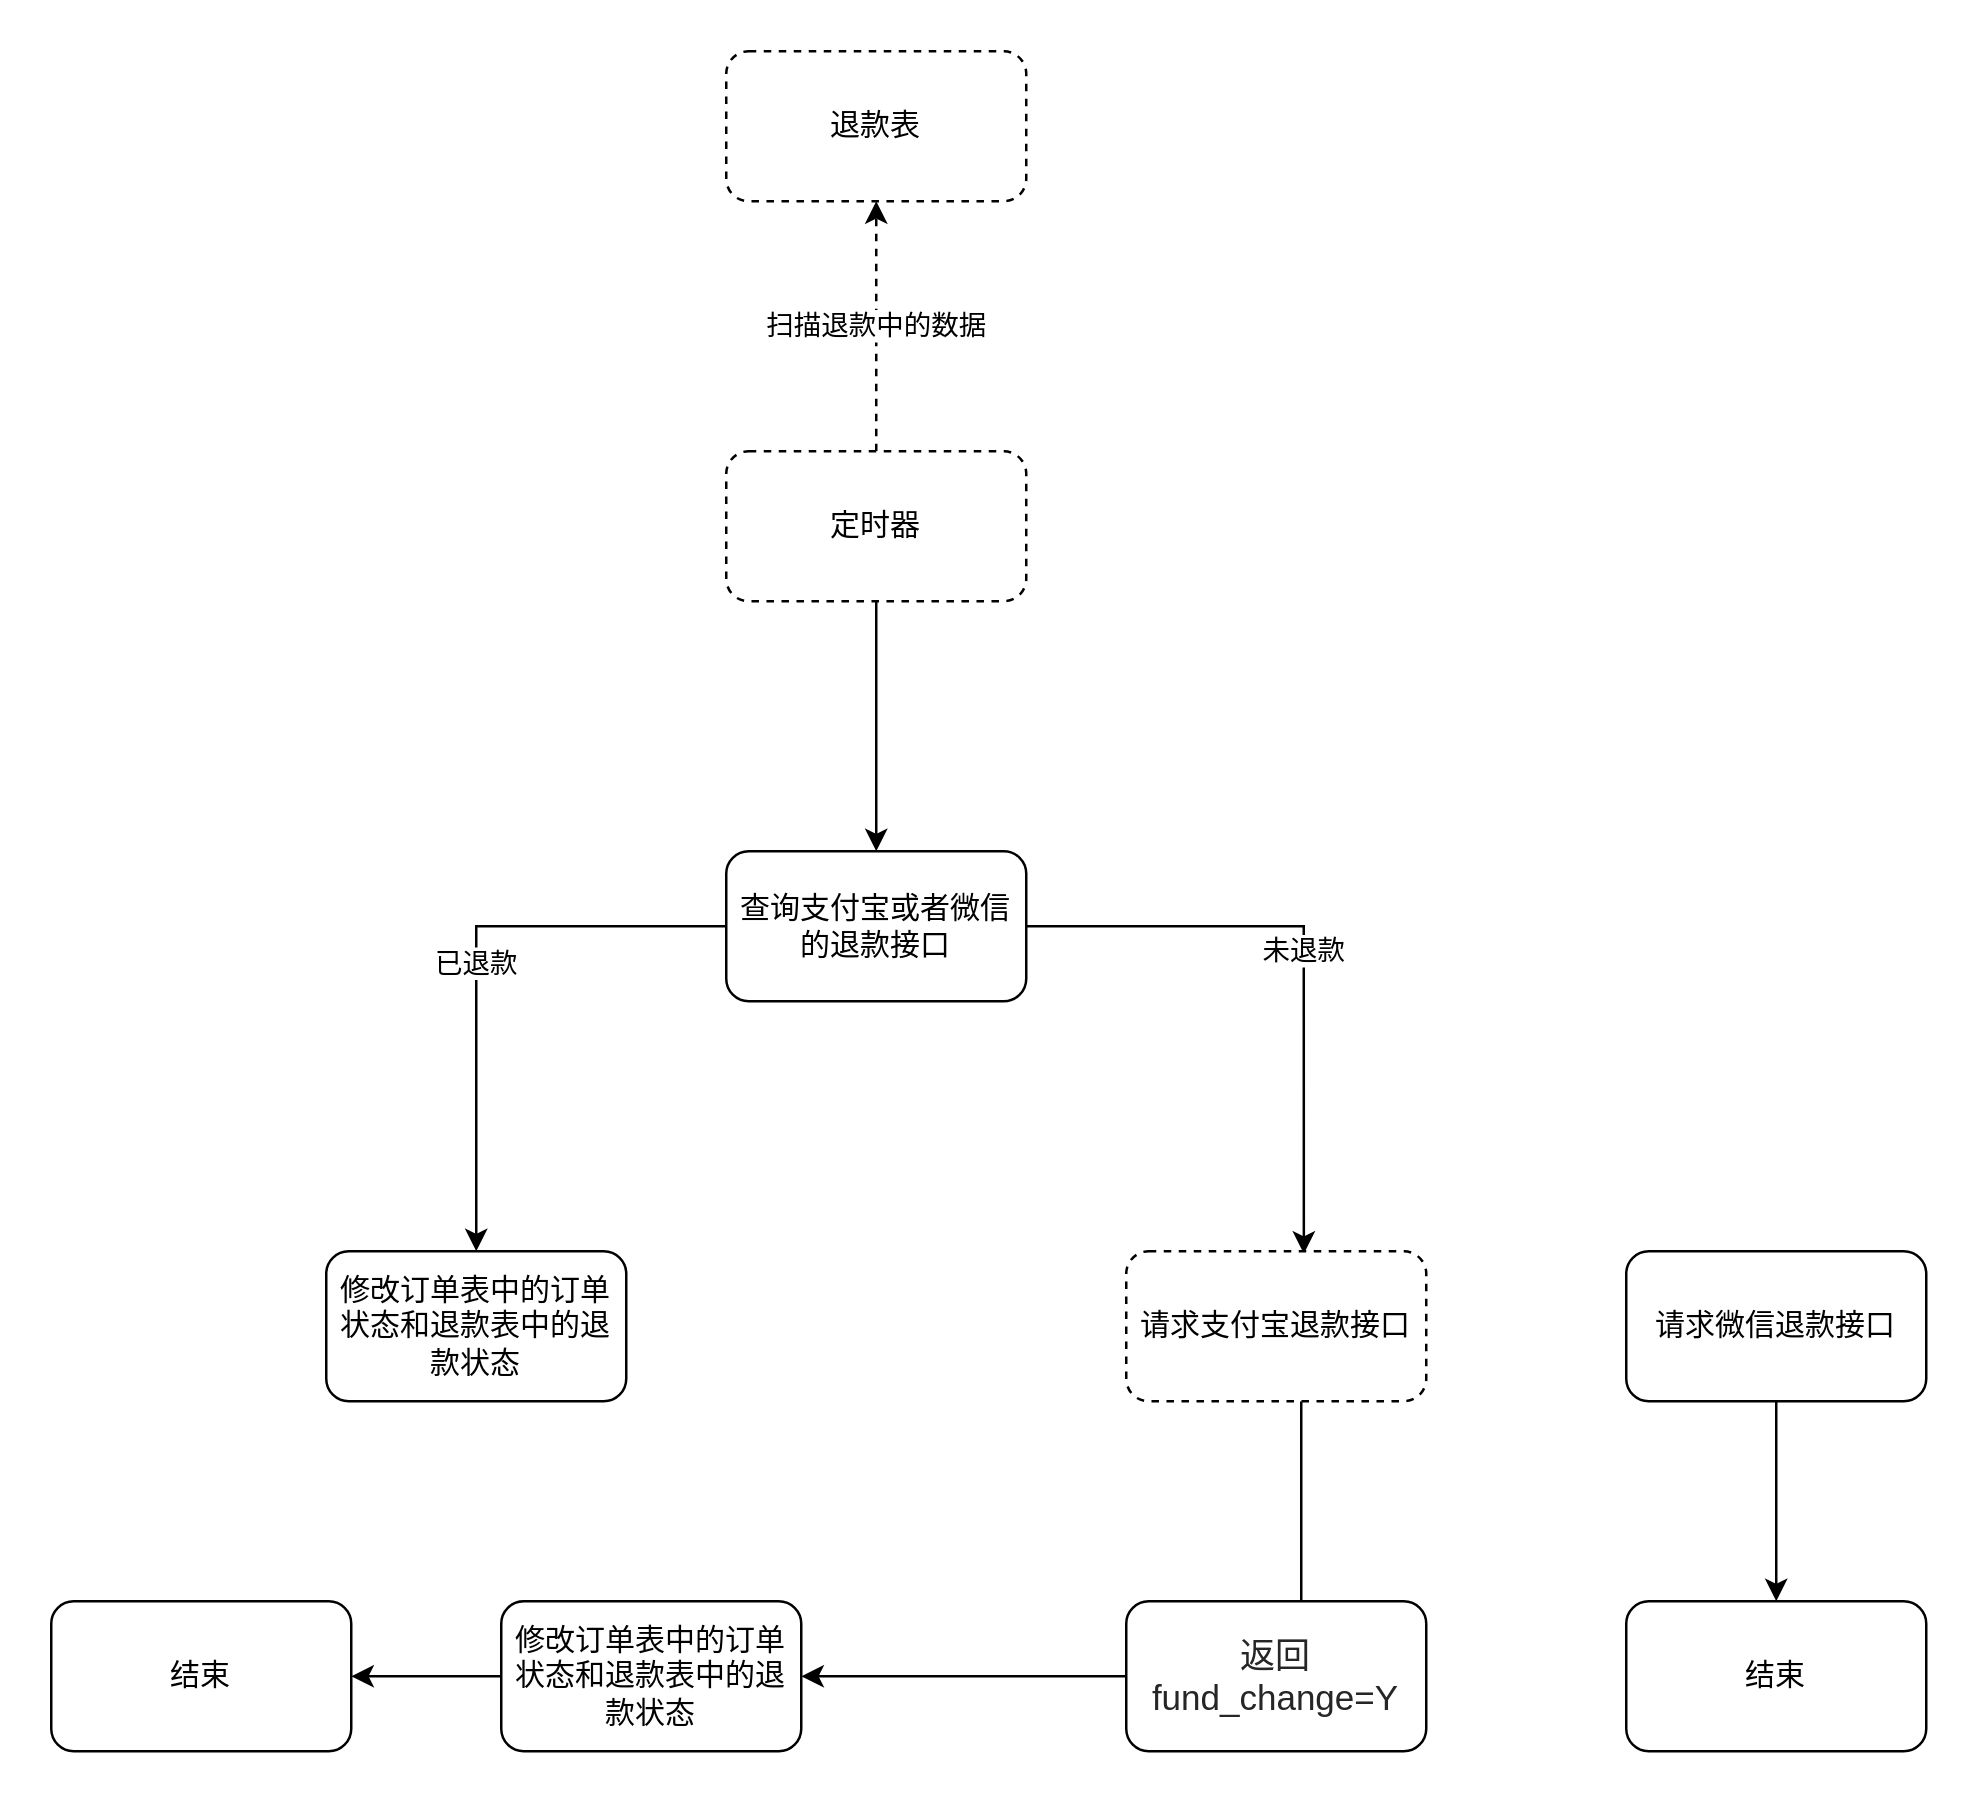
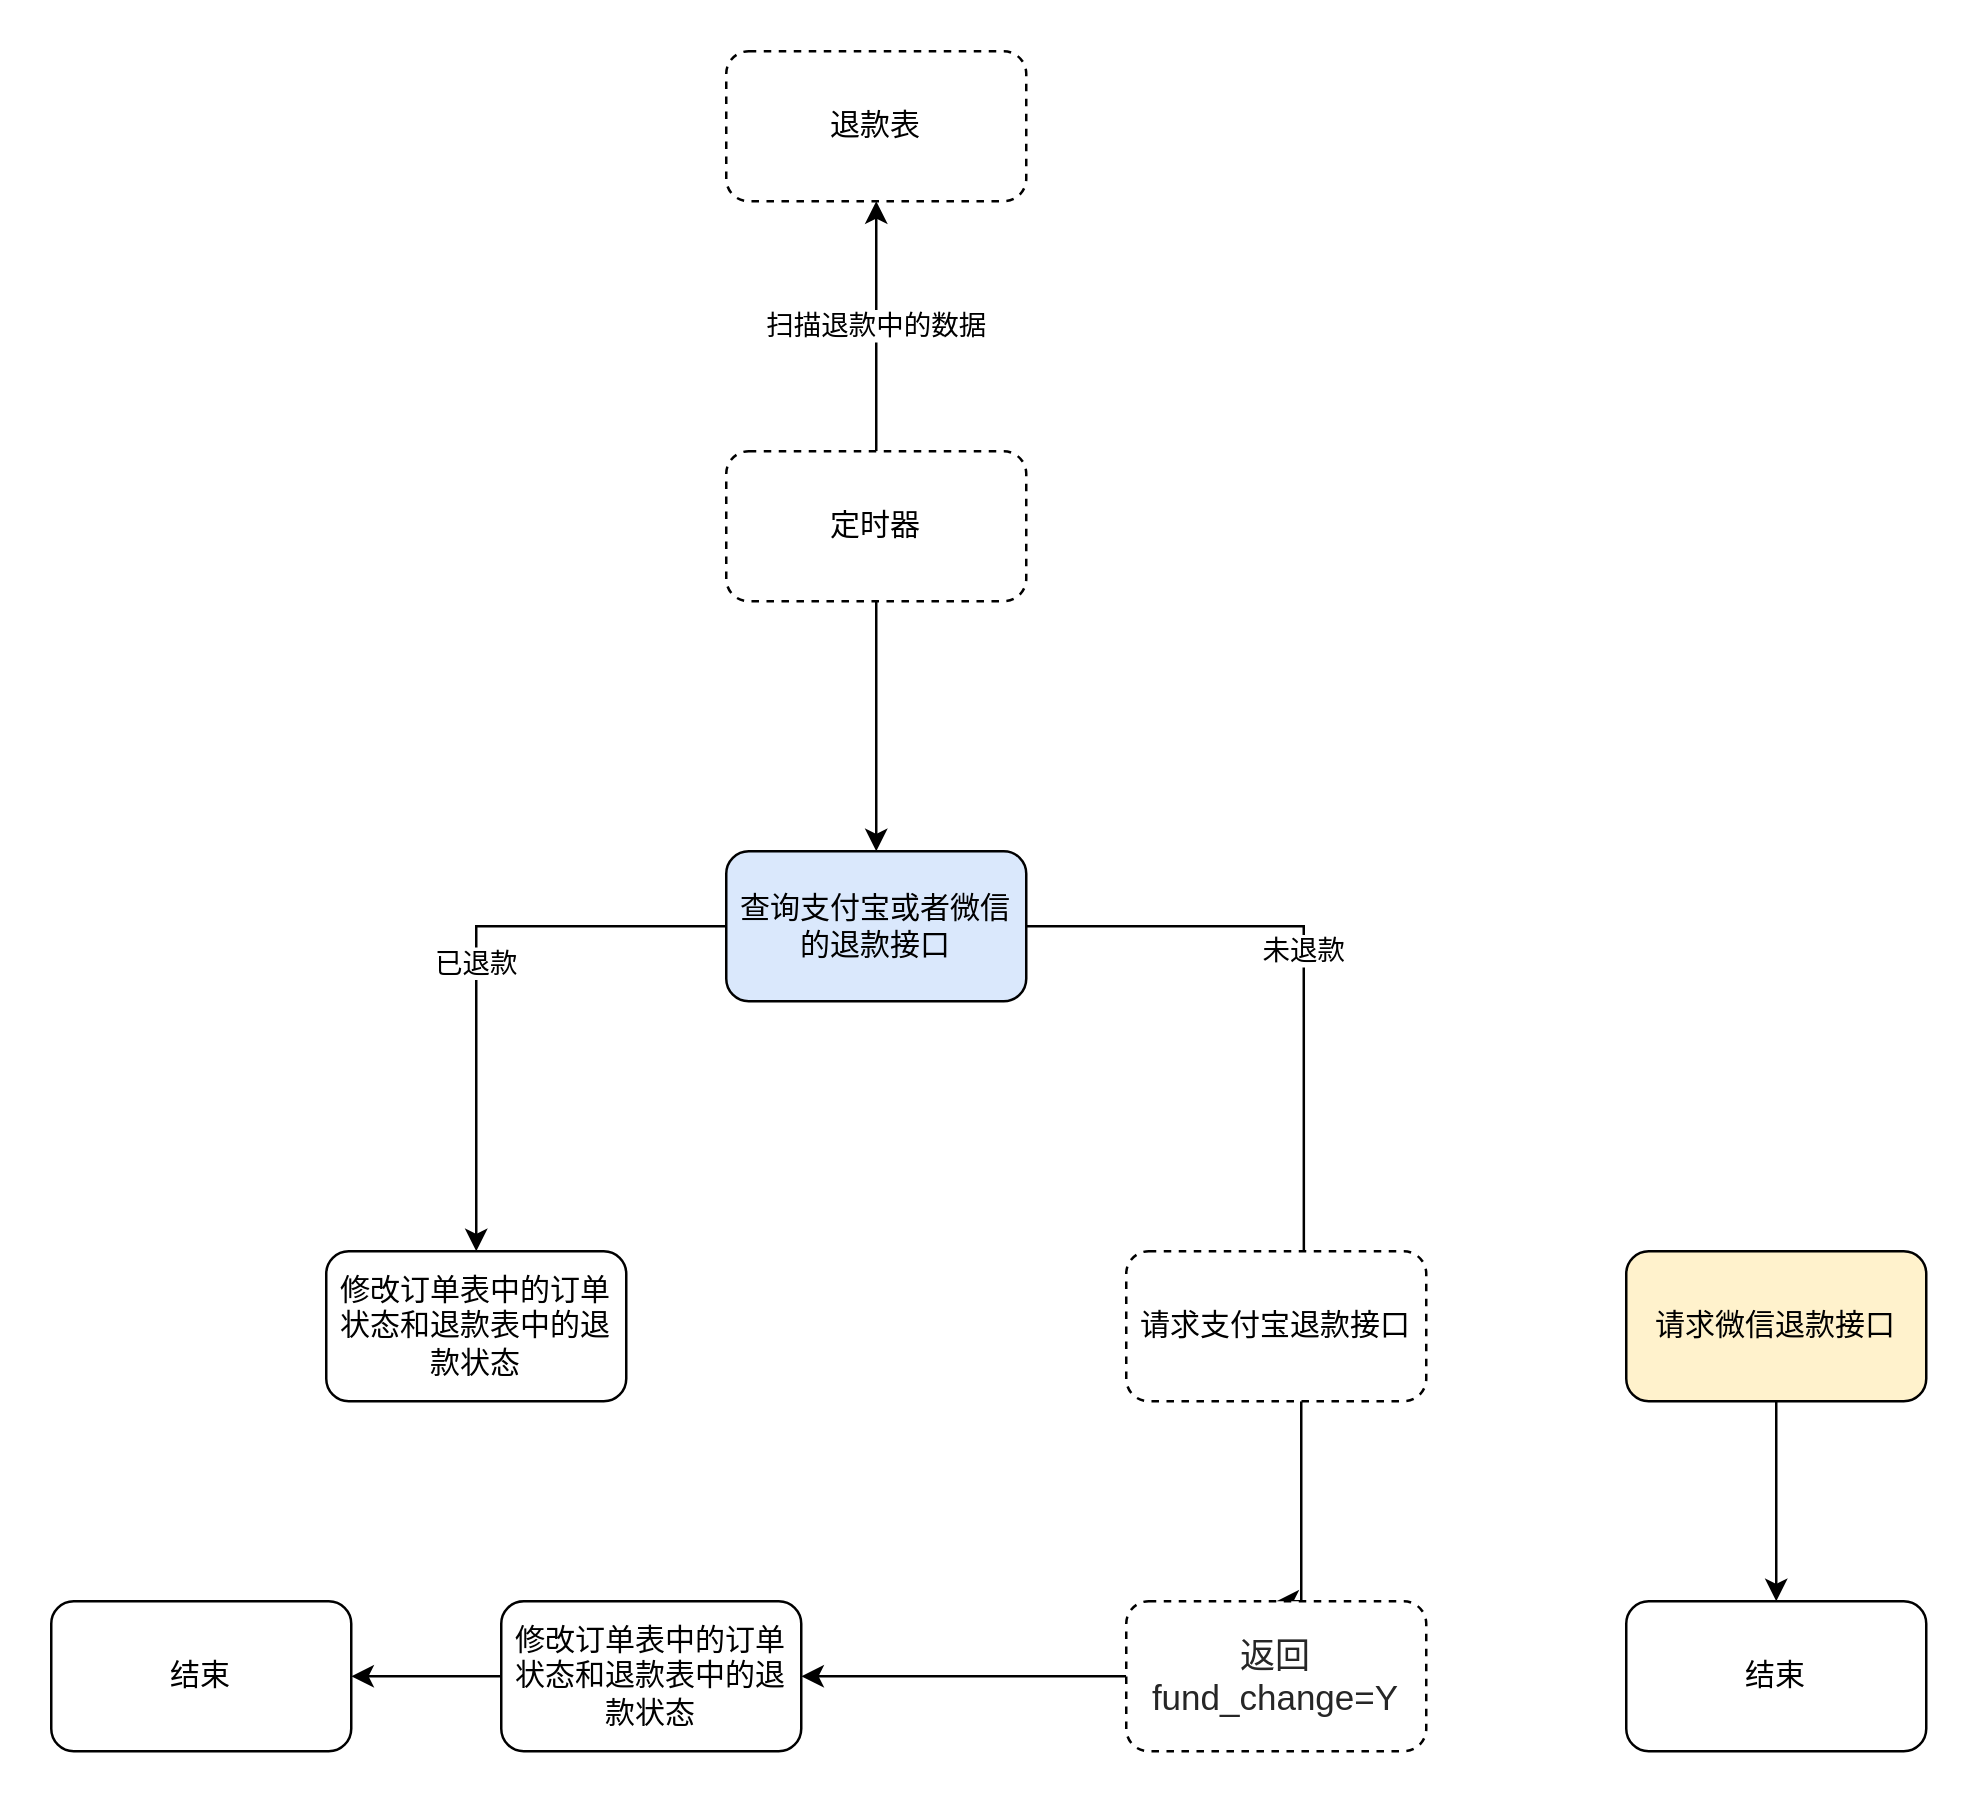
- <mxCell id="2" value="扫描退款中的数据" style="edgeStyle=orthogonalEdgeStyle;rounded=0;orthogonalLoop=1;jettySize=auto;html=1;entryX=0.5;entryY=1;entryDx=0;entryDy=0;dashed=1;" edge="1" parent="1" source="4" target="5"><mxGeometry relative="1" as="geometry" /></mxCell>
+ <mxCell id="2" value="扫描退款中的数据" style="edgeStyle=orthogonalEdgeStyle;rounded=0;orthogonalLoop=1;jettySize=auto;html=1;entryX=0.5;entryY=1;entryDx=0;entryDy=0;" edge="1" parent="1" source="4" target="5"><mxGeometry relative="1" as="geometry" /></mxCell>
- <mxCell id="8" value="查询支付宝或者微信的退款接口" style="rounded=1;whiteSpace=wrap;html=1;" vertex="1" parent="1"><mxGeometry x="290" y="340" width="120" height="60" as="geometry" /></mxCell>
+ <mxCell id="8" value="查询支付宝或者微信的退款接口" style="rounded=1;whiteSpace=wrap;html=1;fillColor=#dae8fc;" vertex="1" parent="1"><mxGeometry x="290" y="340" width="120" height="60" as="geometry" /></mxCell>
- <mxCell id="7" value="未退款" style="edgeStyle=orthogonalEdgeStyle;rounded=0;orthogonalLoop=1;jettySize=auto;html=1;entryX=0.592;entryY=0.017;entryDx=0;entryDy=0;entryPerimeter=0;" edge="1" parent="1" source="8" target="11"><mxGeometry relative="1" as="geometry" /></mxCell>
+ <mxCell id="7" value="未退款" style="edgeStyle=orthogonalEdgeStyle;rounded=0;orthogonalLoop=1;jettySize=auto;html=1;entryX=0.592;entryY=0.017;entryDx=0;entryDy=0;entryPerimeter=0;endArrow=none;" edge="1" parent="1" source="8" target="11"><mxGeometry relative="1" as="geometry" /></mxCell>
- <mxCell id="13" value="请求微信退款接口" style="rounded=1;whiteSpace=wrap;html=1;" vertex="1" parent="1"><mxGeometry x="650" y="500" width="120" height="60" as="geometry" /></mxCell>
+ <mxCell id="13" value="请求微信退款接口" style="rounded=1;whiteSpace=wrap;html=1;fillColor=#fff2cc;" vertex="1" parent="1"><mxGeometry x="650" y="500" width="120" height="60" as="geometry" /></mxCell>
- <mxCell id="10" style="edgeStyle=orthogonalEdgeStyle;rounded=0;orthogonalLoop=1;jettySize=auto;html=1;entryX=0.5;entryY=0;entryDx=0;entryDy=0;endArrow=none;" edge="1" parent="1" source="11" target="15"><mxGeometry relative="1" as="geometry"><Array as="points"><mxPoint x="520" y="640" /></Array></mxGeometry></mxCell>
+ <mxCell id="10" style="edgeStyle=orthogonalEdgeStyle;rounded=0;orthogonalLoop=1;jettySize=auto;html=1;entryX=0.5;entryY=0;entryDx=0;entryDy=0;" edge="1" parent="1" source="11" target="15"><mxGeometry relative="1" as="geometry"><Array as="points"><mxPoint x="520" y="640" /></Array></mxGeometry></mxCell>
- <mxCell id="15" value="&lt;span style=&quot;color: #262626 ; font-size: 14px&quot;&gt;返回fund_change=Y&lt;/span&gt;" style="rounded=1;whiteSpace=wrap;html=1;" vertex="1" parent="1"><mxGeometry x="450" y="640" width="120" height="60" as="geometry" /></mxCell>
+ <mxCell id="15" value="&lt;span style=&quot;color: #262626 ; font-size: 14px&quot;&gt;返回fund_change=Y&lt;/span&gt;" style="rounded=1;whiteSpace=wrap;html=1;dashed=1;" vertex="1" parent="1"><mxGeometry x="450" y="640" width="120" height="60" as="geometry" /></mxCell>
